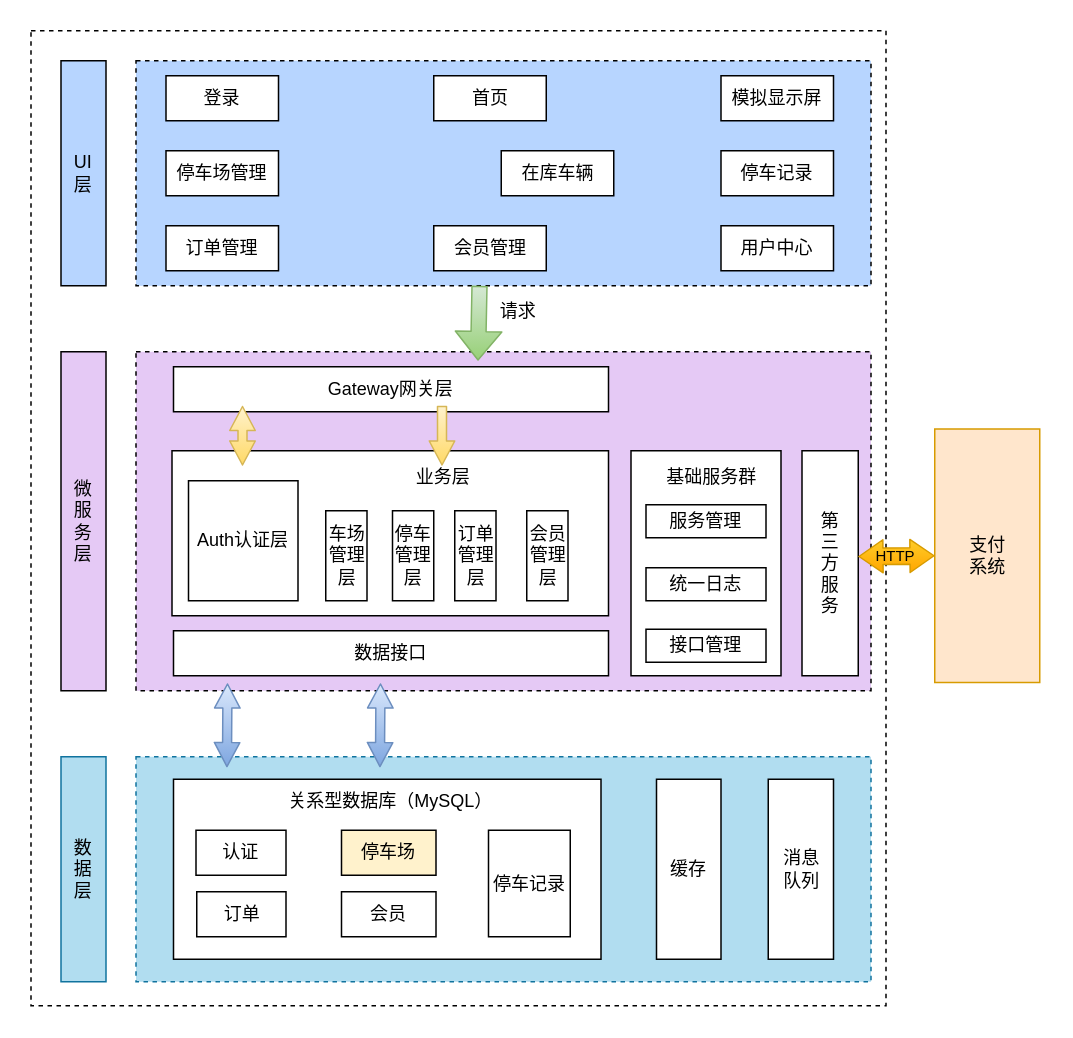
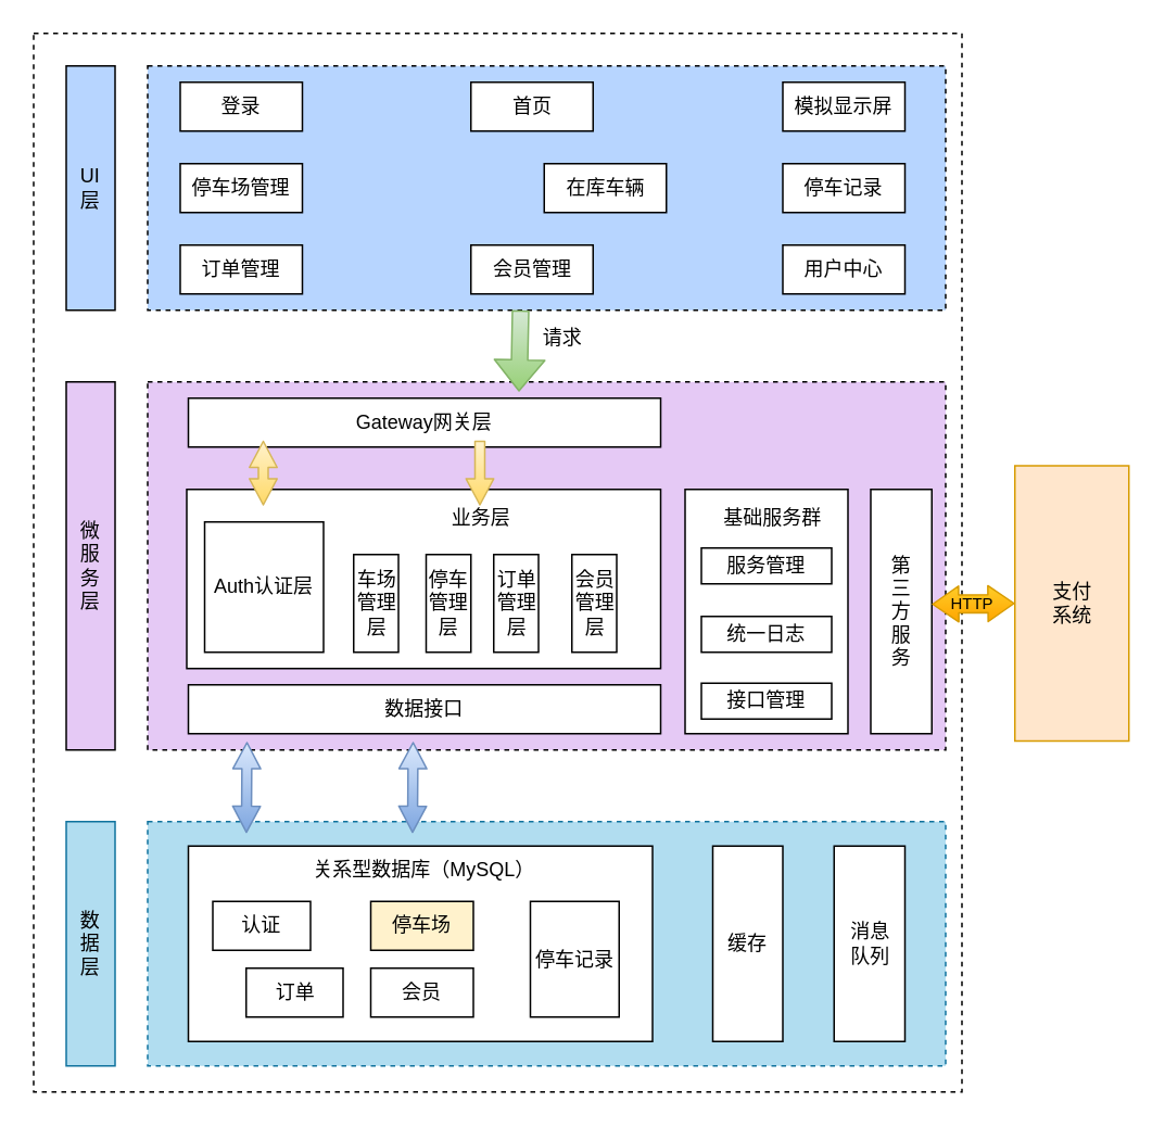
- <mxCell id="37" value="&lt;font style=&quot;font-size: 12px&quot;&gt;订单&lt;/font&gt;" style="rounded=0;whiteSpace=wrap;html=1;labelBackgroundColor=none;fillColor=#FFFFFF;fontSize=12;" vertex="1" parent="1"><mxGeometry x="130.5" y="594" width="59.5" height="30" as="geometry" /></mxCell>
+ <mxCell id="37" value="&lt;font style=&quot;font-size: 12px&quot;&gt;订单&lt;/font&gt;" style="rounded=0;whiteSpace=wrap;html=1;labelBackgroundColor=none;fillColor=#FFFFFF;fontSize=12;" vertex="1" parent="1"><mxGeometry x="150.5" y="594" width="59.5" height="30" as="geometry" /></mxCell>
